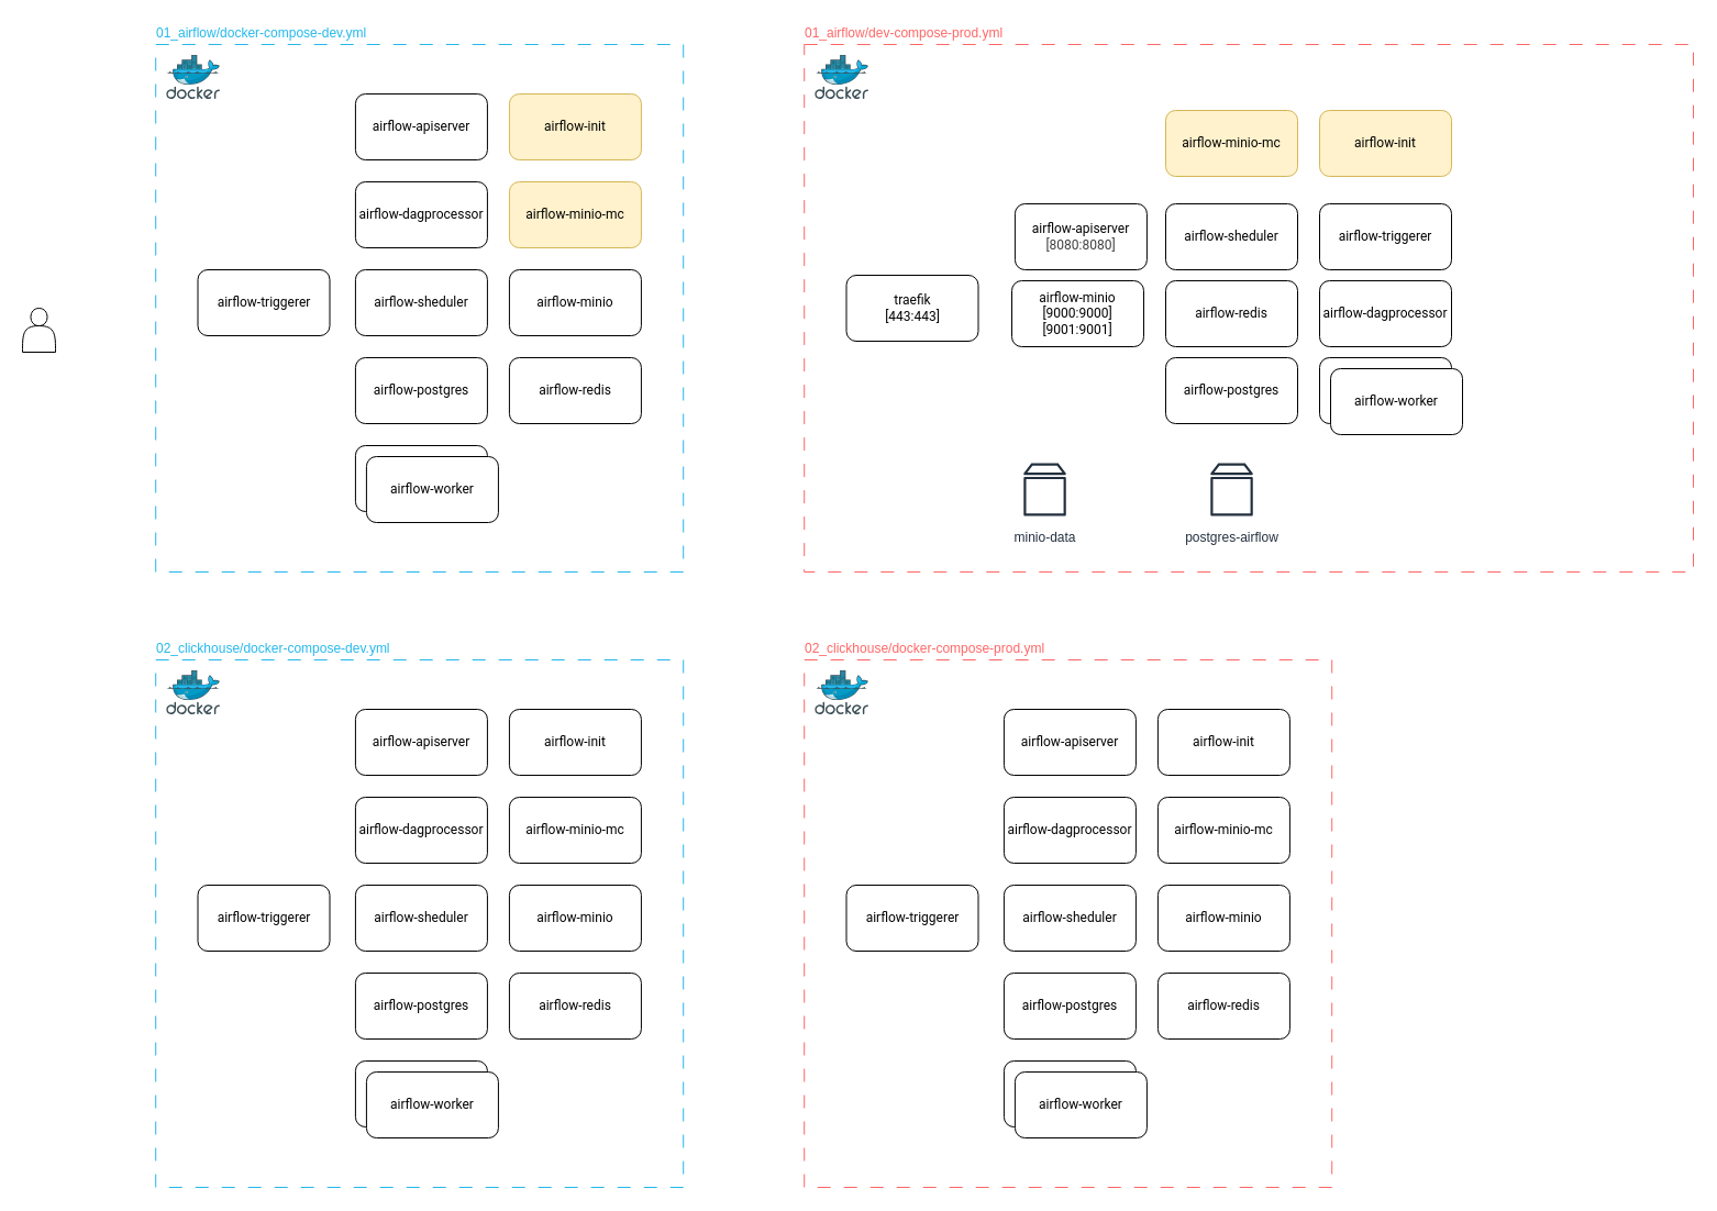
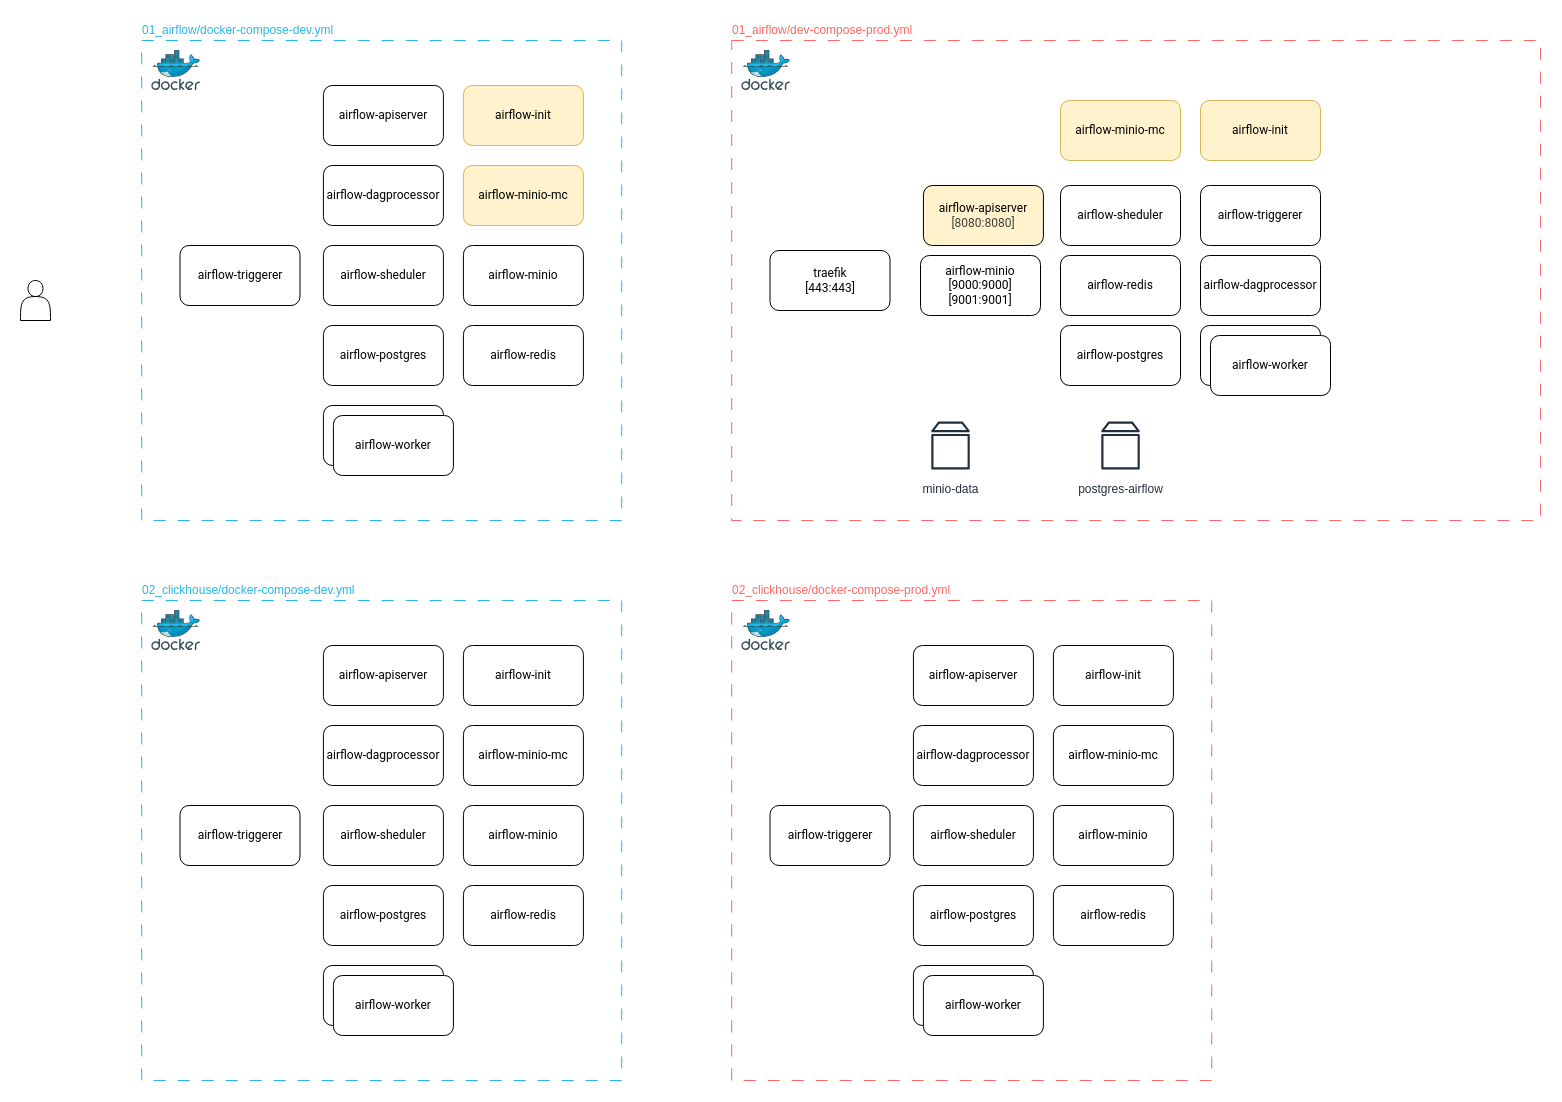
- <mxCell id="34" value="airflow-apiserver&lt;div&gt;&lt;span style=&quot;color: rgb(63, 63, 63);&quot;&gt;[8080:8080]&lt;/span&gt;&lt;/div&gt;" style="rounded=1;whiteSpace=wrap;html=1;fontFamily=Roboto;fontSource=https%3A%2F%2Ffonts.googleapis.com%2Fcss%3Ffamily%3DRoboto;" parent="1" vertex="1"><mxGeometry x="922.92" y="185" width="120" height="60" as="geometry" /></mxCell>
+ <mxCell id="34" value="airflow-apiserver&lt;div&gt;&lt;span style=&quot;color: rgb(63, 63, 63);&quot;&gt;[8080:8080]&lt;/span&gt;&lt;/div&gt;" style="rounded=1;whiteSpace=wrap;html=1;fontFamily=Roboto;fontSource=https%3A%2F%2Ffonts.googleapis.com%2Fcss%3Ffamily%3DRoboto;fillColor=#fff2cc;" parent="1" vertex="1"><mxGeometry x="922.92" y="185" width="120" height="60" as="geometry" /></mxCell>
